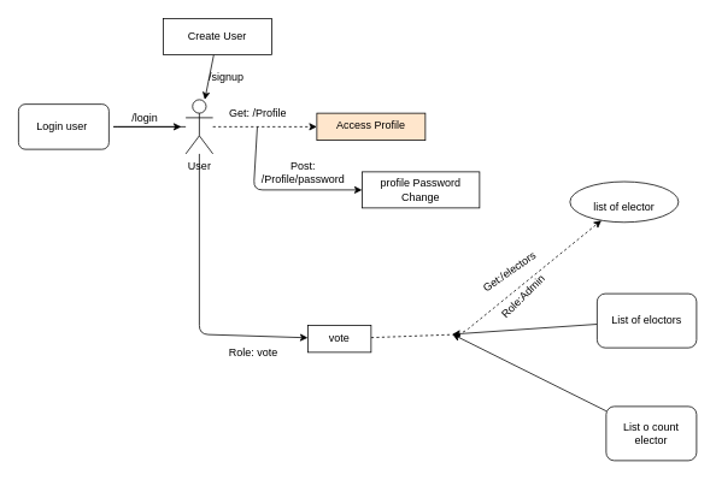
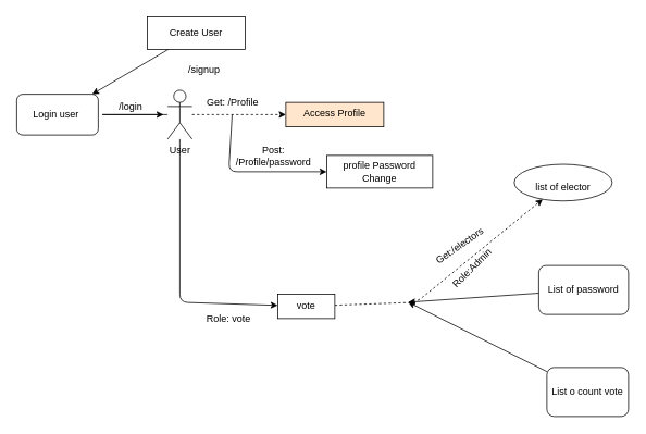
- <mxCell id="6" value="" style="edgeStyle=none;html=1;" edge="1" parent="1" source="7" target="5"><mxGeometry relative="1" as="geometry" /></mxCell>
+ <mxCell id="6" value="" style="edgeStyle=none;html=1;" edge="1" parent="1" source="7" target="14"><mxGeometry relative="1" as="geometry" /></mxCell>
- <mxCell id="21" value="List of eloctors" style="rounded=1;whiteSpace=wrap;html=1;" vertex="1" parent="1"><mxGeometry x="660" y="325" width="110" height="60" as="geometry" /></mxCell>
+ <mxCell id="21" value="List of password" style="rounded=1;whiteSpace=wrap;html=1;" vertex="1" parent="1"><mxGeometry x="660" y="325" width="110" height="60" as="geometry" /></mxCell>
- <mxCell id="23" value="List o count elector" style="rounded=1;whiteSpace=wrap;html=1;" vertex="1" parent="1"><mxGeometry x="670" y="450" width="100" height="60" as="geometry" /></mxCell>
+ <mxCell id="23" value="List o count vote" style="rounded=1;whiteSpace=wrap;html=1;" vertex="1" parent="1"><mxGeometry x="670" y="450" width="100" height="60" as="geometry" /></mxCell>
